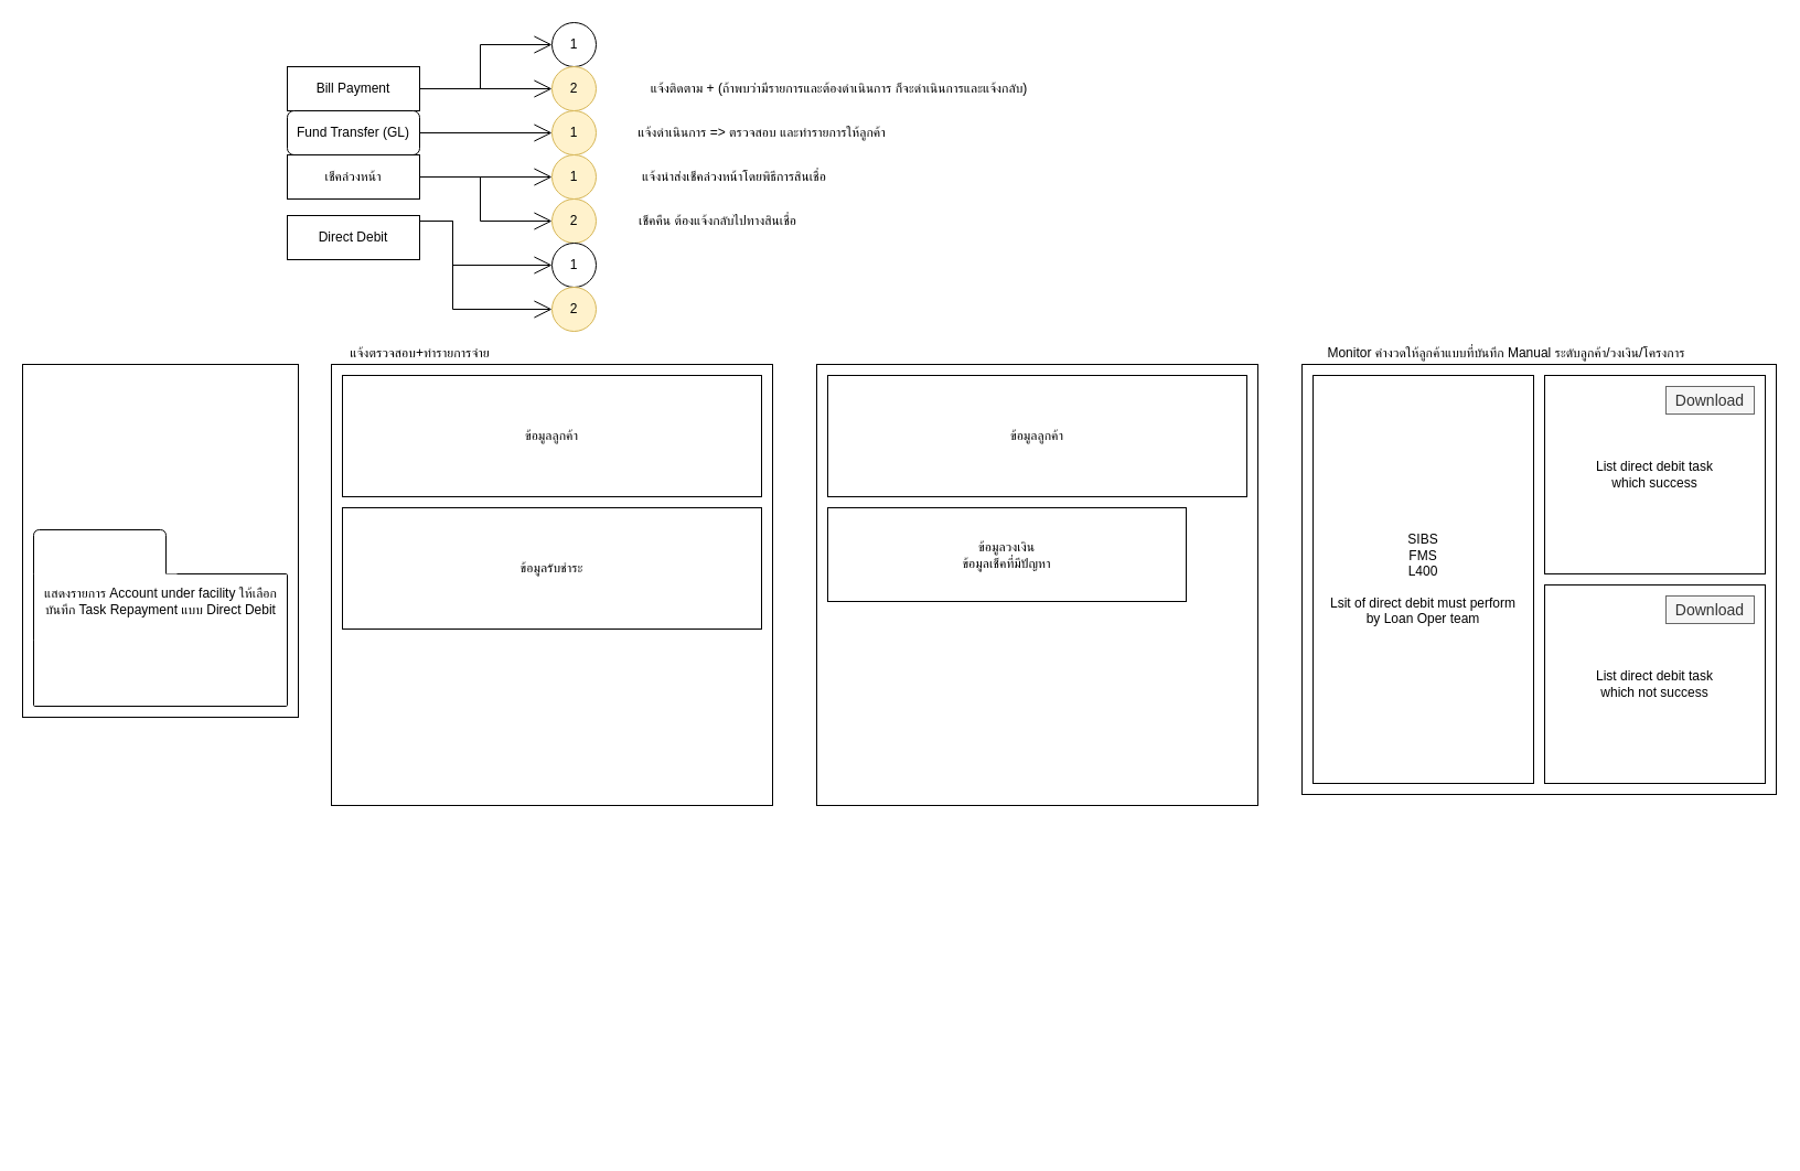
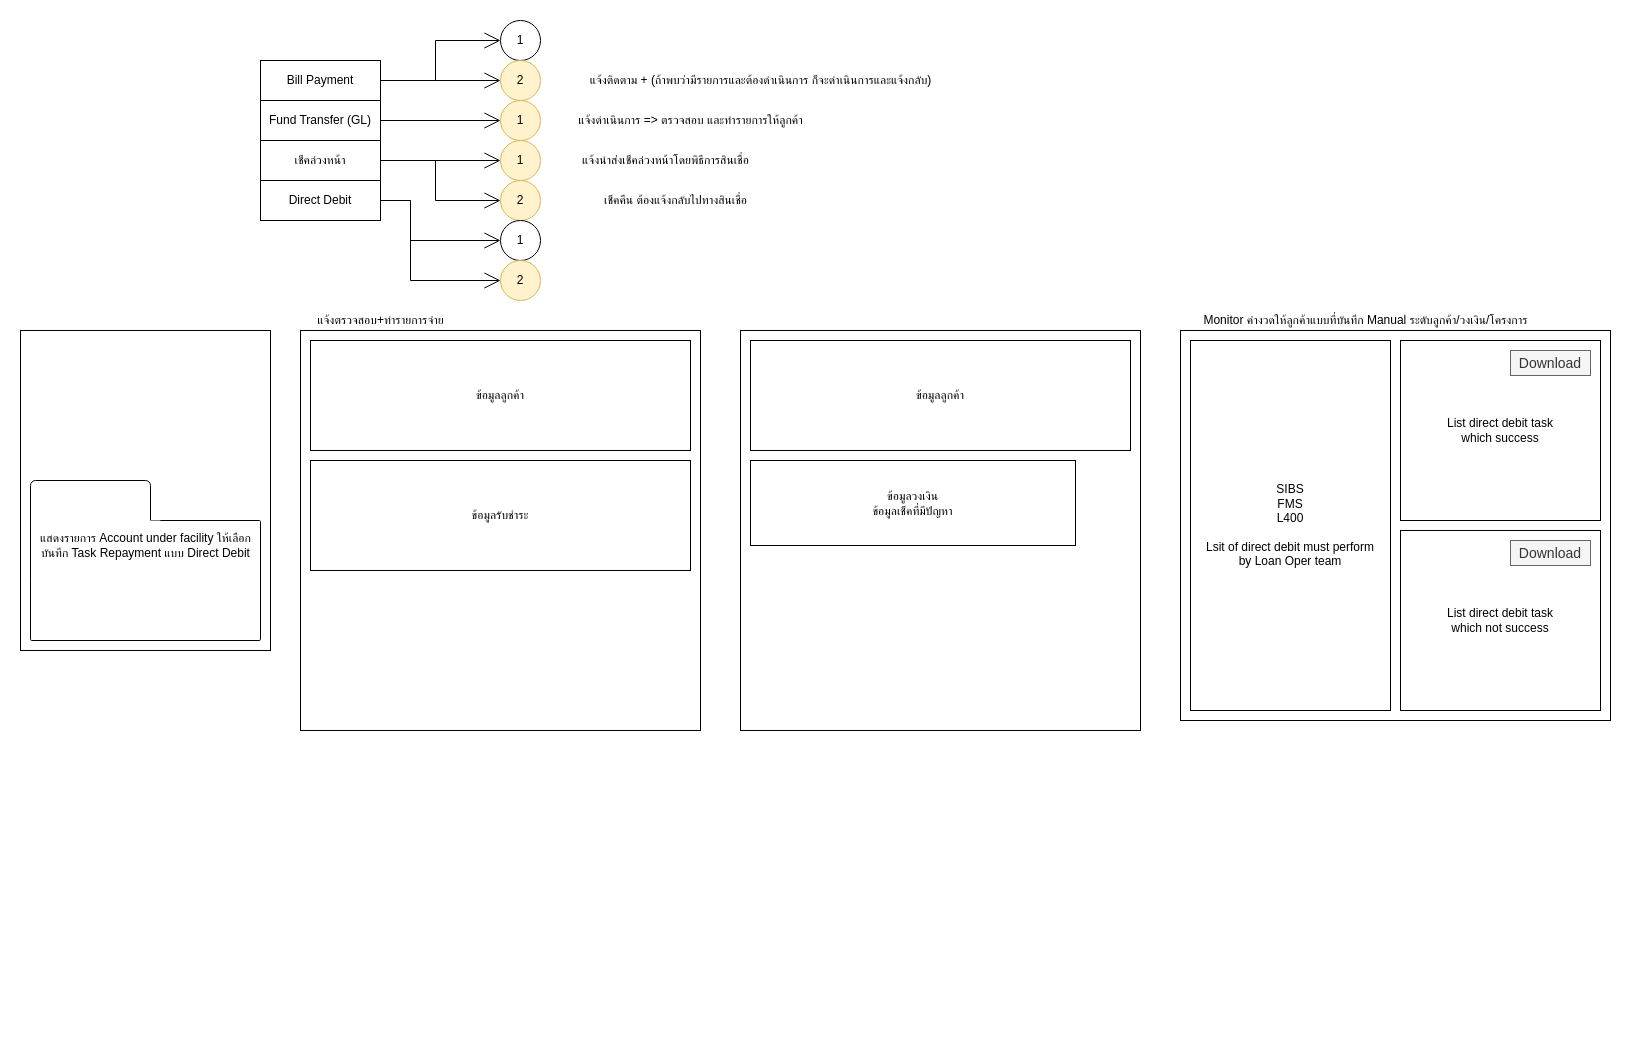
- <mxCell id="6" value="Fund Transfer (GL)" style="whiteSpace=wrap;html=1;hachureGap=4;pointerEvents=0;rounded=1;" vertex="1" parent="1"><mxGeometry x="260" y="100" width="120" height="40" as="geometry" /></mxCell>
+ <mxCell id="6" value="Fund Transfer (GL)" style="rounded=0;whiteSpace=wrap;html=1;hachureGap=4;pointerEvents=0;" vertex="1" parent="1"><mxGeometry x="260" y="100" width="120" height="40" as="geometry" /></mxCell>
- <mxCell id="22" value="เช็คคืน ต้องแจ้งกลับไปทางสินเชื่อ" style="text;html=1;align=center;verticalAlign=middle;resizable=0;points=[];autosize=1;strokeColor=none;fillColor=none;" vertex="1" parent="1"><mxGeometry x="560" y="190" width="180" height="20" as="geometry" /></mxCell>
+ <mxCell id="22" value="เช็คคืน ต้องแจ้งกลับไปทางสินเชื่อ" style="text;html=1;align=center;verticalAlign=middle;resizable=0;points=[];autosize=1;strokeColor=none;fillColor=none;" vertex="1" parent="1"><mxGeometry x="585" y="190" width="180" height="20" as="geometry" /></mxCell>
- <mxCell id="12" value="Direct Debit" style="rounded=0;whiteSpace=wrap;html=1;hachureGap=4;pointerEvents=0;" vertex="1" parent="1"><mxGeometry x="260" y="195" width="120" height="40" as="geometry" /></mxCell>
+ <mxCell id="12" value="Direct Debit" style="rounded=0;whiteSpace=wrap;html=1;hachureGap=4;pointerEvents=0;" vertex="1" parent="1"><mxGeometry x="260" y="180" width="120" height="40" as="geometry" /></mxCell>
